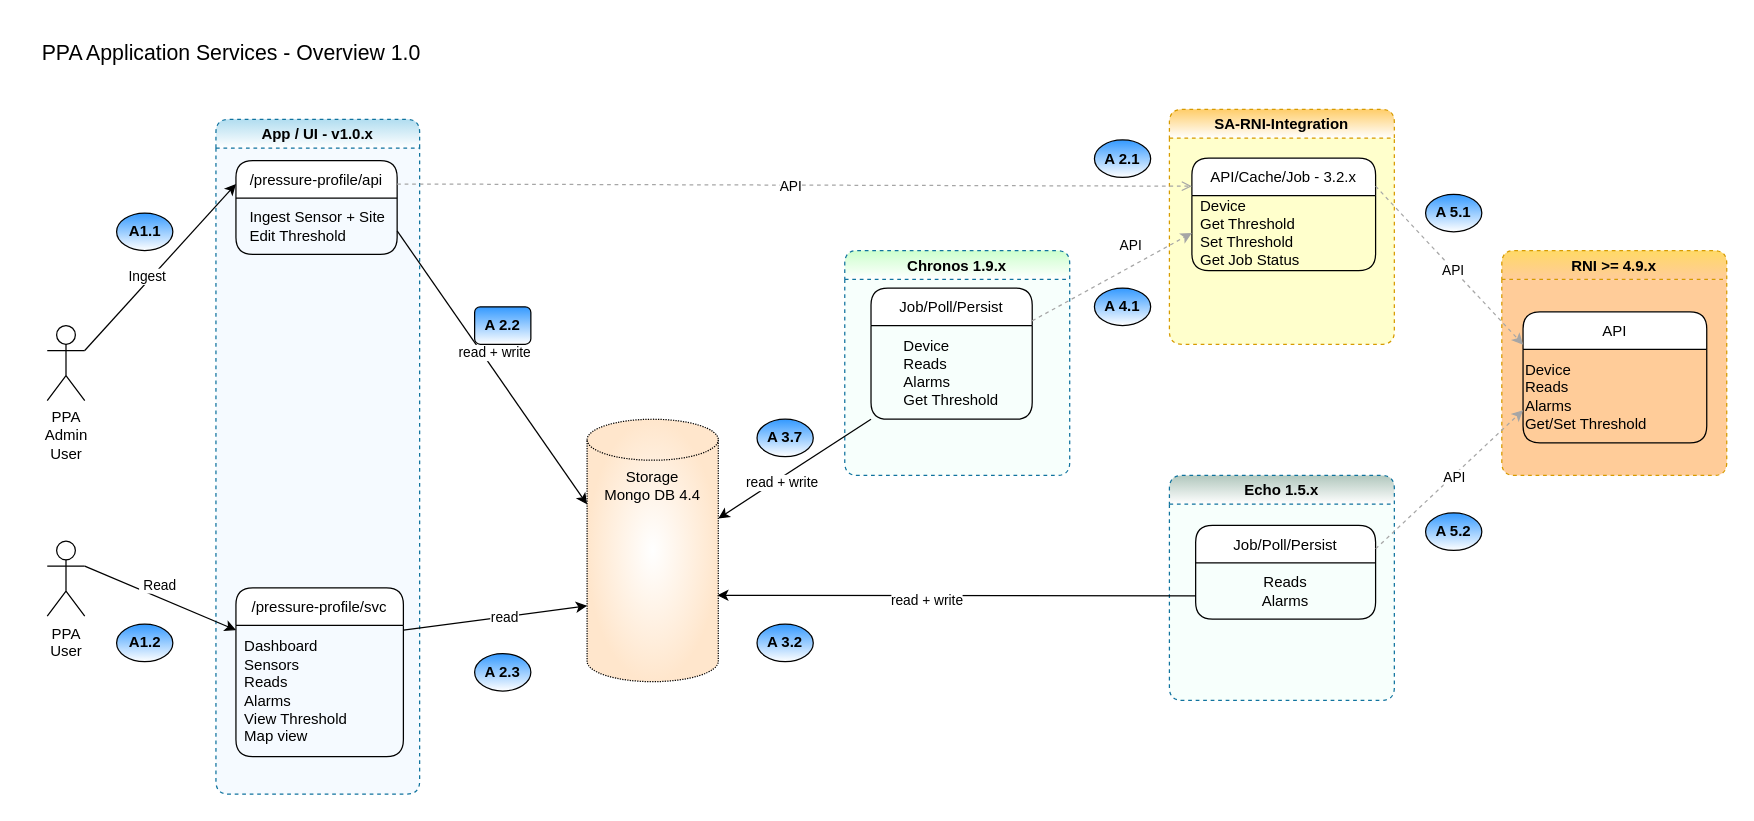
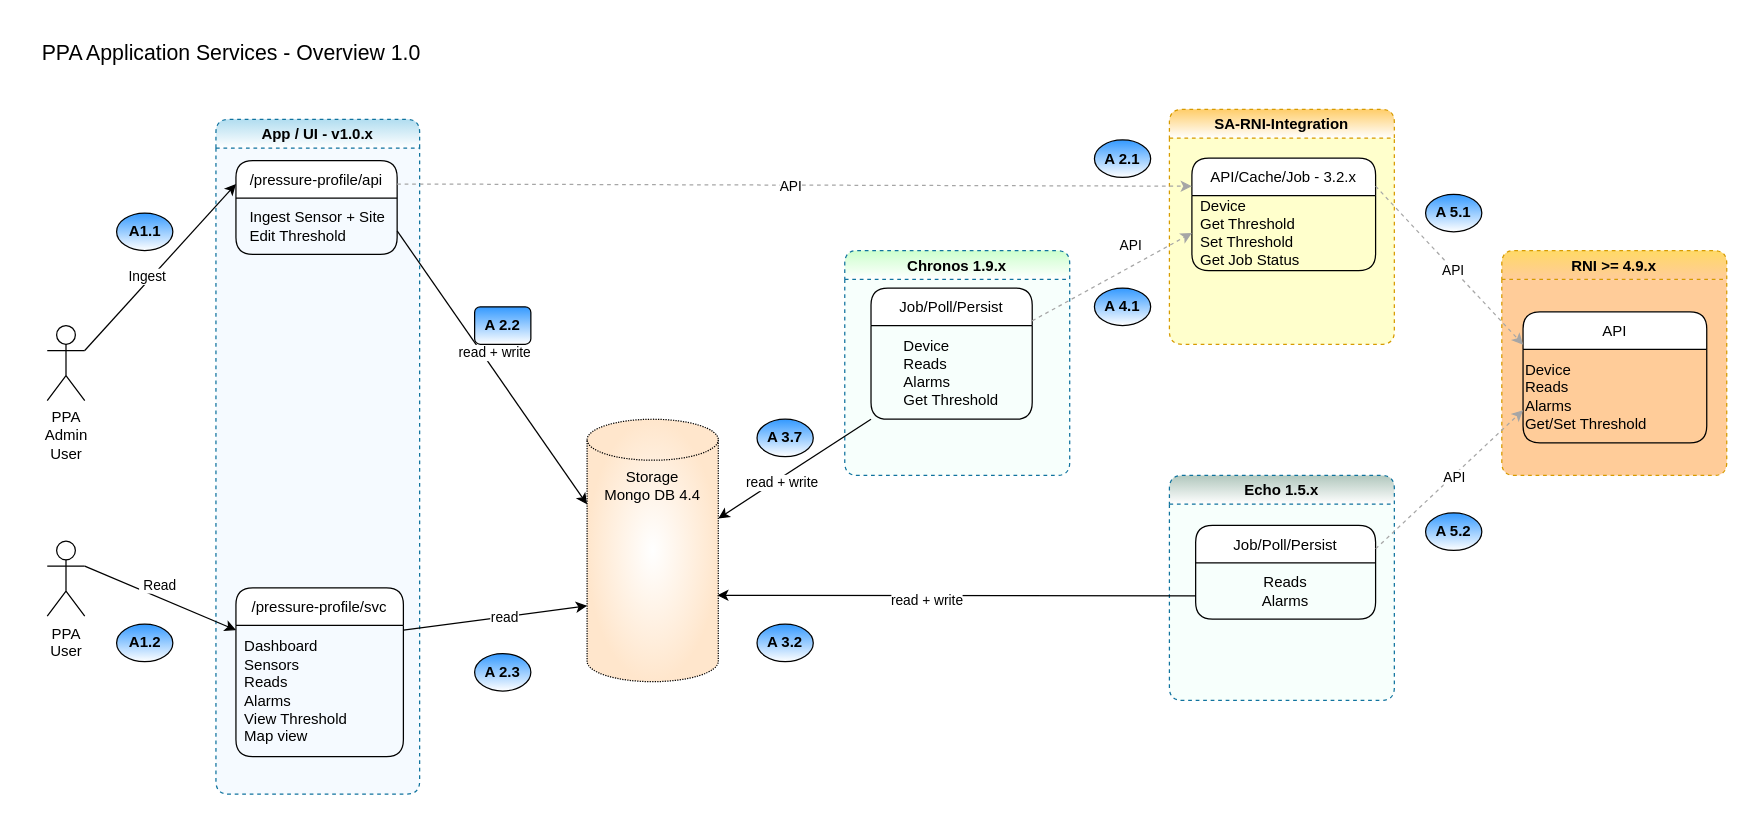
- <mxCell id="23" value="" style="endArrow=open;html=1;rounded=0;exitX=1;exitY=0.25;exitDx=0;exitDy=0;strokeColor=#A6A6A6;shadow=0;dashed=1;entryX=0;entryY=0.25;entryDx=0;entryDy=0;" parent="1" source="14" target="6" edge="1"><mxGeometry width="50" height="50" relative="1" as="geometry"><mxPoint x="1158" y="220" as="sourcePoint" /><mxPoint x="844" y="125" as="targetPoint" /></mxGeometry></mxCell>
+ <mxCell id="23" value="" style="endArrow=classic;html=1;rounded=0;exitX=1;exitY=0.25;exitDx=0;exitDy=0;strokeColor=#A6A6A6;shadow=0;dashed=1;entryX=0;entryY=0.25;entryDx=0;entryDy=0;" parent="1" source="14" target="6" edge="1"><mxGeometry width="50" height="50" relative="1" as="geometry"><mxPoint x="1158" y="220" as="sourcePoint" /><mxPoint x="844" y="125" as="targetPoint" /></mxGeometry></mxCell>
